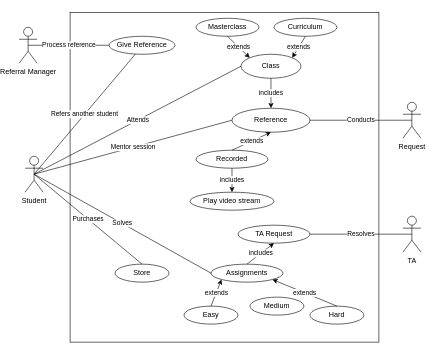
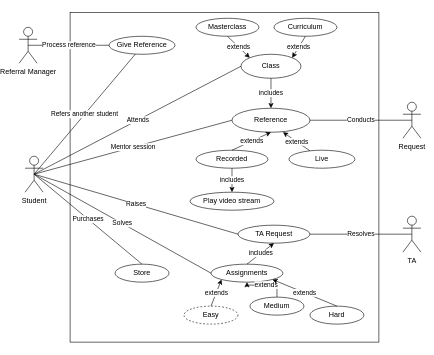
+ <mxCell id="18" value="extends" style="endArrow=classic;html=1;rounded=0;entryX=0.654;entryY=1;entryDx=0;entryDy=0;entryPerimeter=0;" parent="1" source="10" target="5" edge="1"><mxGeometry width="50" height="50" relative="1" as="geometry"><mxPoint x="450" y="250" as="sourcePoint" /><mxPoint x="500" y="200" as="targetPoint" /></mxGeometry></mxCell>
+ <mxCell id="10" value="Live" style="ellipse;whiteSpace=wrap;html=1;" parent="1" vertex="1"><mxGeometry x="470" y="250" width="110" height="30" as="geometry" /></mxCell>
+ <mxCell id="26" value="Raises" style="endArrow=none;html=1;rounded=0;entryX=0;entryY=0.5;entryDx=0;entryDy=0;exitX=0.5;exitY=0.5;exitDx=0;exitDy=0;exitPerimeter=0;" parent="1" source="3" target="11" edge="1"><mxGeometry width="50" height="50" relative="1" as="geometry"><mxPoint x="450" y="250" as="sourcePoint" /><mxPoint x="500" y="200" as="targetPoint" /></mxGeometry></mxCell>
+ <mxCell id="14" value="extends" style="edgeStyle=orthogonalEdgeStyle;rounded=0;orthogonalLoop=1;jettySize=auto;html=1;exitX=0.5;exitY=0;exitDx=0;exitDy=0;entryX=0.5;entryY=1;entryDx=0;entryDy=0;" parent="1" source="15" target="9" edge="1"><mxGeometry relative="1" as="geometry" /></mxCell>
- <mxCell id="4" value="Easy" style="ellipse;whiteSpace=wrap;html=1;" parent="1" vertex="1"><mxGeometry x="295" y="510" width="90" height="30" as="geometry" /></mxCell>
+ <mxCell id="4" value="Easy" style="ellipse;whiteSpace=wrap;html=1;dashed=1;" parent="1" vertex="1"><mxGeometry x="295" y="510" width="90" height="30" as="geometry" /></mxCell>
